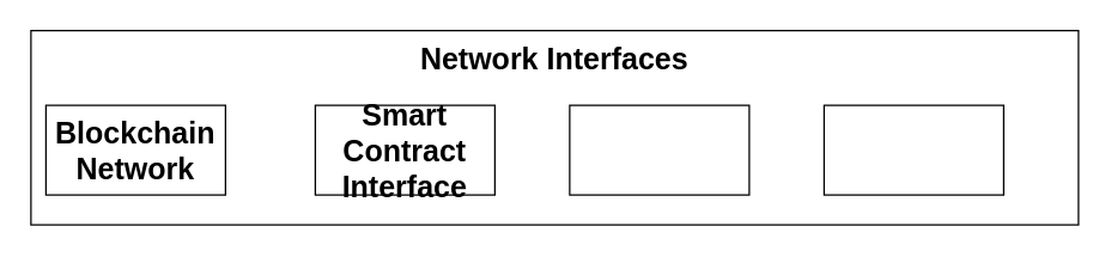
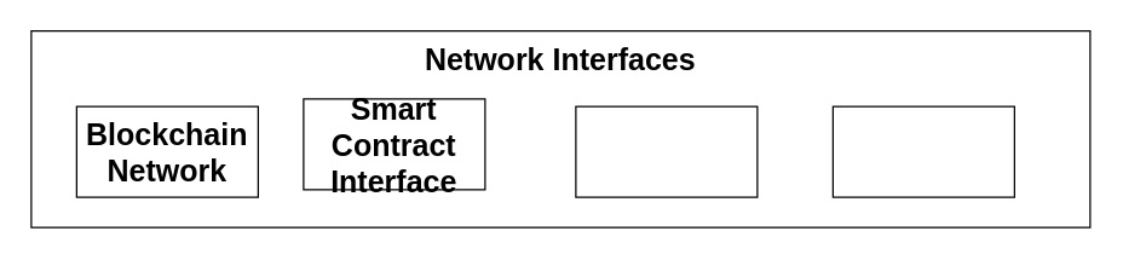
- <mxCell id="3" value="Blockchain Network" style="rounded=0;whiteSpace=wrap;html=1;fontSize=20;fontStyle=1" vertex="1" parent="1"><mxGeometry x="30" y="70" width="120" height="60" as="geometry" /></mxCell>
+ <mxCell id="3" value="Blockchain Network" style="rounded=0;whiteSpace=wrap;html=1;fontSize=20;fontStyle=1" vertex="1" parent="1"><mxGeometry x="50" y="70" width="120" height="60" as="geometry" /></mxCell>
- <mxCell id="4" value="Smart Contract Interface" style="rounded=0;whiteSpace=wrap;html=1;fontSize=20;fontStyle=1" vertex="1" parent="1"><mxGeometry x="210" y="70" width="120" height="60" as="geometry" /></mxCell>
+ <mxCell id="4" value="Smart Contract Interface" style="rounded=0;whiteSpace=wrap;html=1;fontSize=20;fontStyle=1" vertex="1" parent="1"><mxGeometry x="200" y="65" width="120" height="60" as="geometry" /></mxCell>
